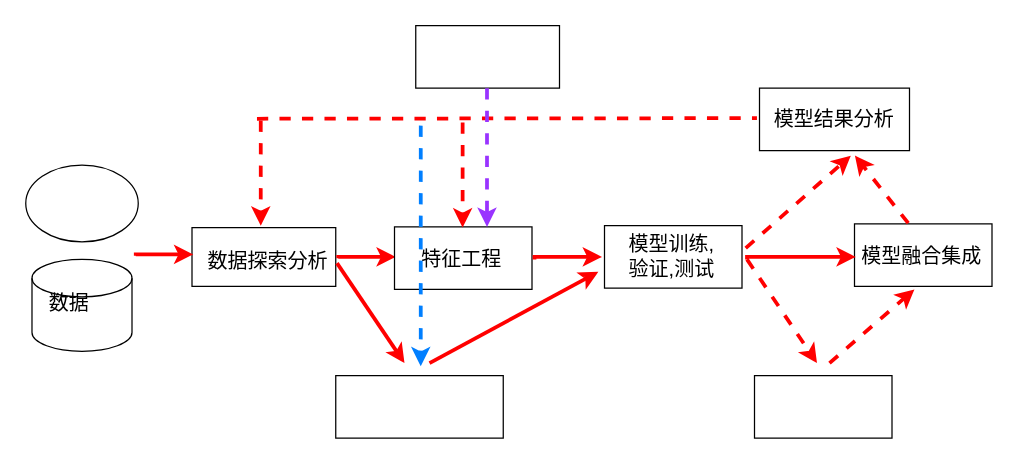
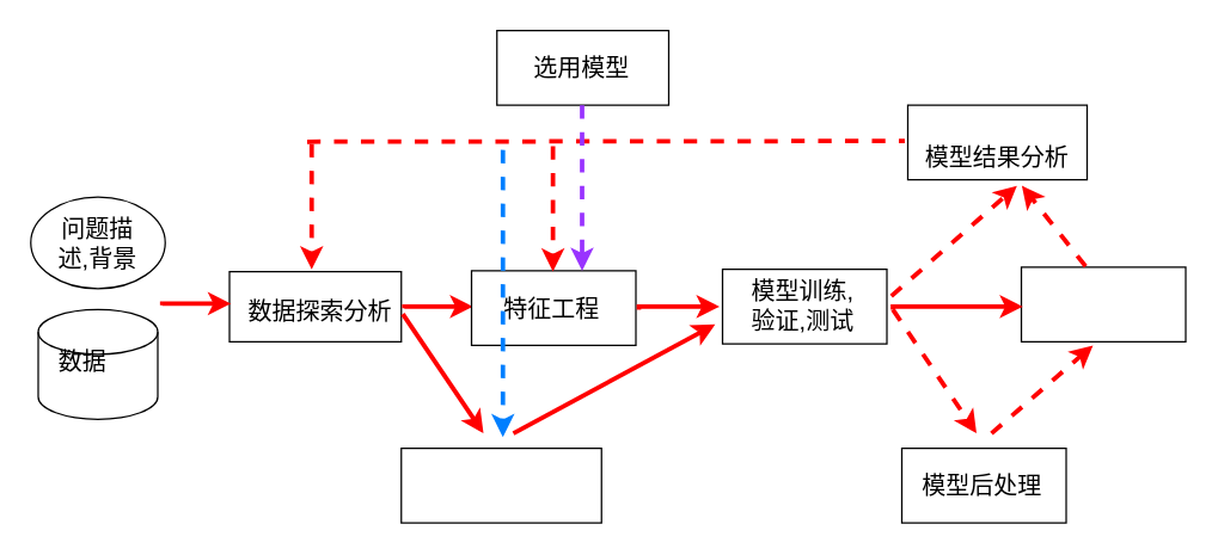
+ <mxCell id="34" value="&lt;span style=&quot;font-size: 16px&quot;&gt;选用模型&lt;/span&gt;" style="text;html=1;strokeColor=none;fillColor=none;align=center;verticalAlign=middle;whiteSpace=wrap;rounded=0;" vertex="1" parent="1"><mxGeometry x="339" y="35" width="100" height="20" as="geometry" /></mxCell>
- <mxCell id="15" value="&lt;span style=&quot;font-size: 16px&quot;&gt;模型结果分析&lt;/span&gt;" style="text;html=1;strokeColor=none;fillColor=none;align=center;verticalAlign=middle;whiteSpace=wrap;rounded=0;" vertex="1" parent="1"><mxGeometry x="617" y="85" width="100" height="20" as="geometry" /></mxCell>
+ <mxCell id="15" value="&lt;span style=&quot;font-size: 16px&quot;&gt;模型结果分析&lt;/span&gt;" style="text;html=1;strokeColor=none;fillColor=none;align=center;verticalAlign=middle;whiteSpace=wrap;rounded=0;" vertex="1" parent="1"><mxGeometry x="617" y="95" width="100" height="20" as="geometry" /></mxCell>
+ <mxCell id="20" value="&lt;font style=&quot;font-size: 16px&quot;&gt;问题描述,背景&lt;/font&gt;" style="text;html=1;strokeColor=none;fillColor=none;align=center;verticalAlign=middle;whiteSpace=wrap;rounded=0;" vertex="1" parent="1"><mxGeometry x="30" y="154" width="70" height="18.5" as="geometry" /></mxCell>
- <mxCell id="13" value="&lt;span style=&quot;font-size: 16px&quot;&gt;模型融合集成&lt;/span&gt;" style="text;html=1;strokeColor=none;fillColor=none;align=center;verticalAlign=middle;whiteSpace=wrap;rounded=0;" vertex="1" parent="1"><mxGeometry x="687" y="193.5" width="100" height="20" as="geometry" /></mxCell>
+ <mxCell id="17" value="&lt;span style=&quot;font-size: 16px&quot;&gt;模型后处理&lt;/span&gt;" style="text;html=1;strokeColor=none;fillColor=none;align=center;verticalAlign=middle;whiteSpace=wrap;rounded=0;" vertex="1" parent="1"><mxGeometry x="607" y="315" width="100" height="20" as="geometry" /></mxCell>
